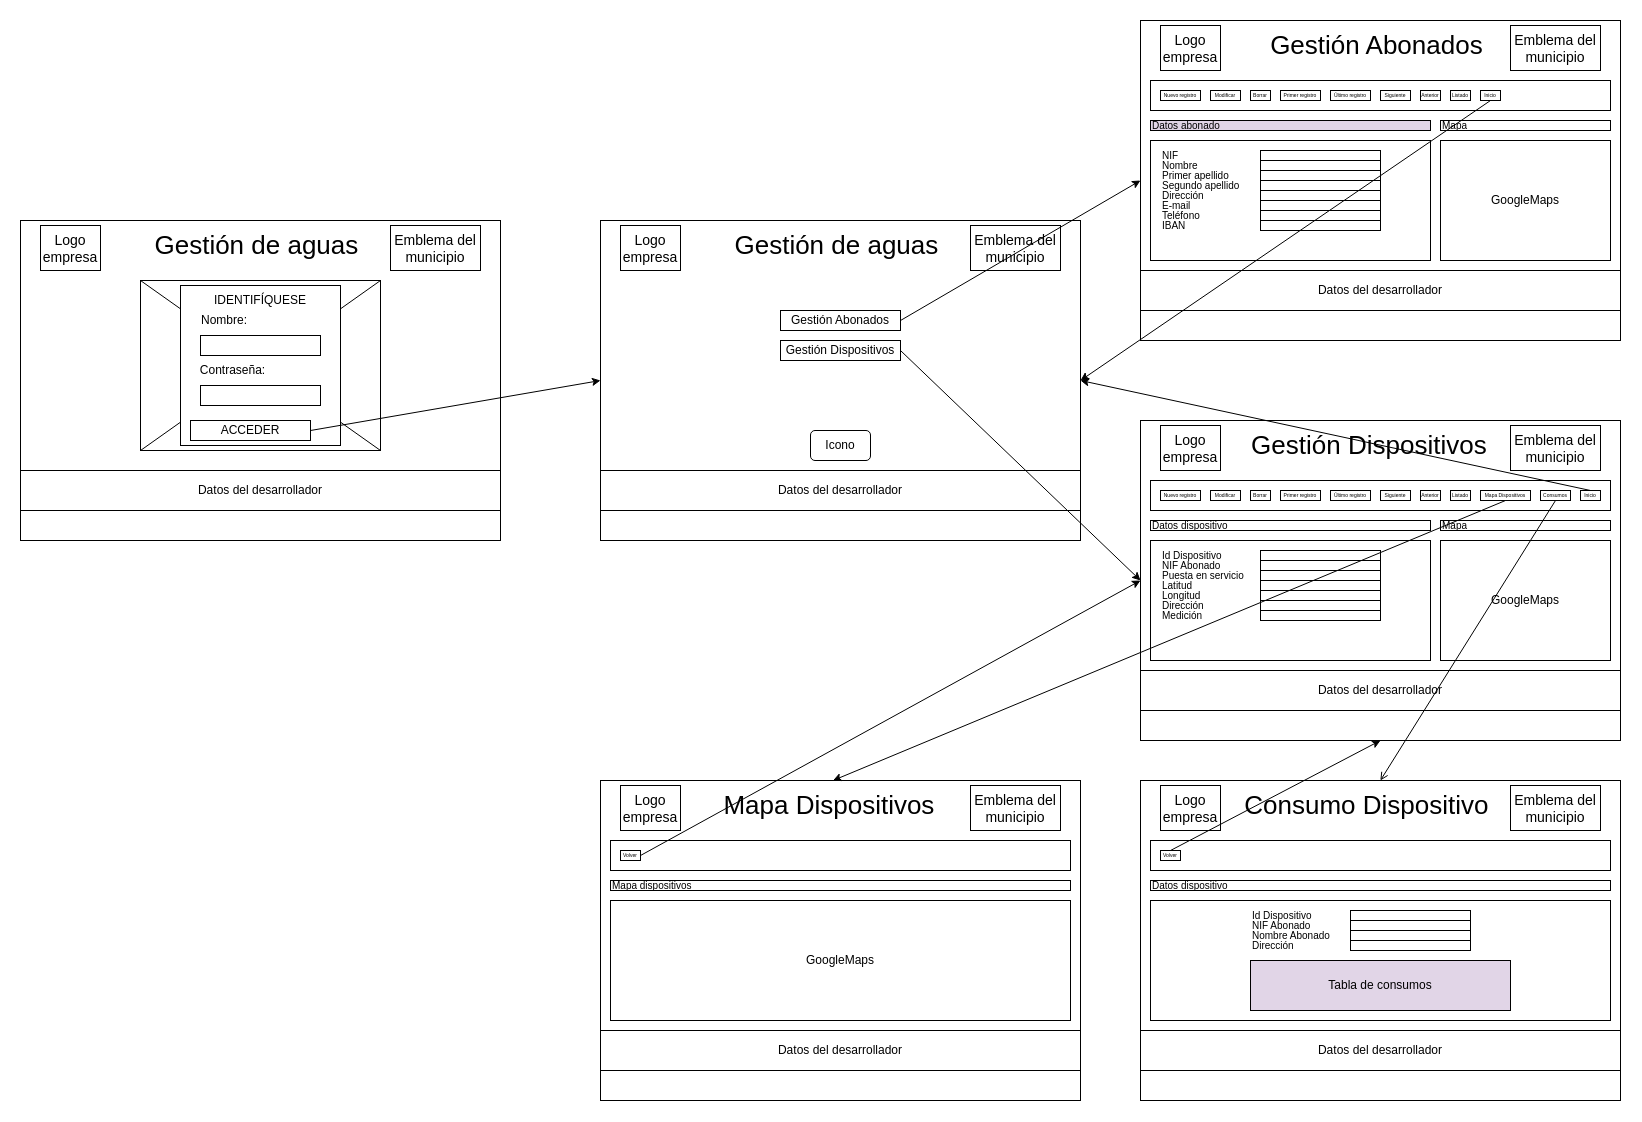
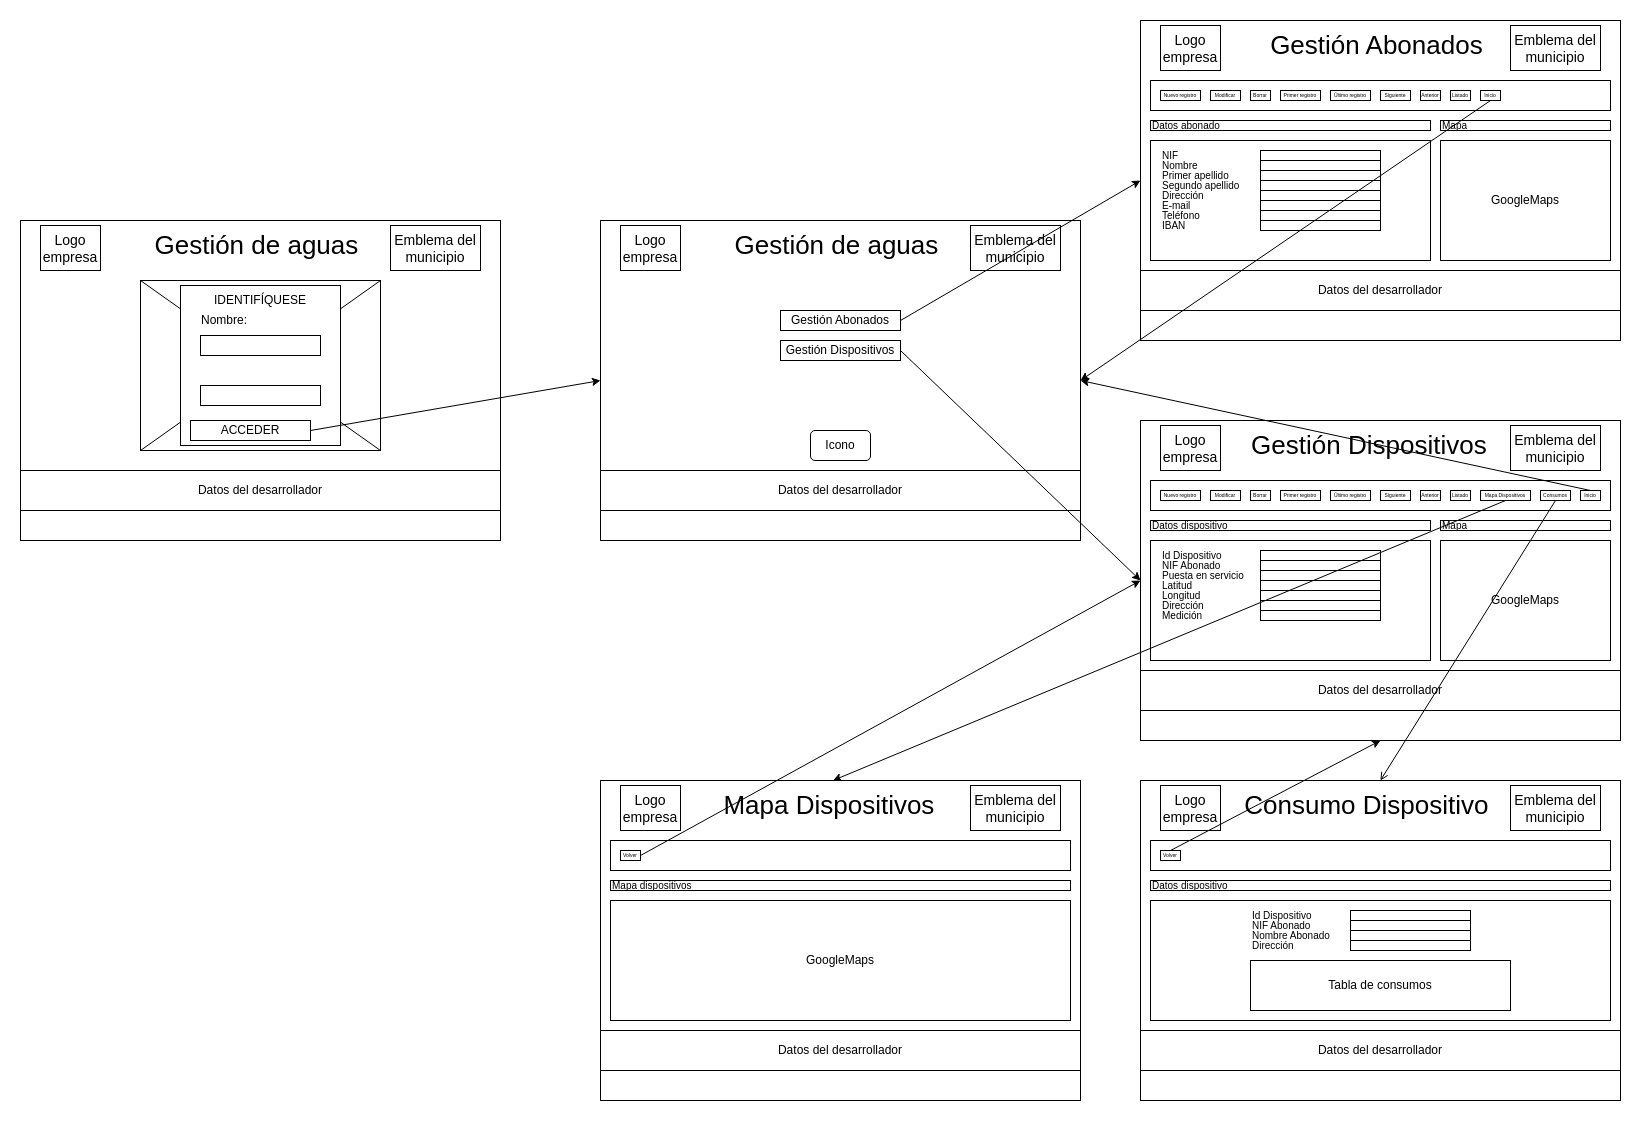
- <mxCell id="91" value="Datos abonado" style="rounded=0;whiteSpace=wrap;html=1;align=left;fontSize=10;fillColor=#e1d5e7;" vertex="1" parent="1"><mxGeometry x="1150" y="120" width="280" height="10" as="geometry" /></mxCell>
+ <mxCell id="91" value="Datos abonado" style="rounded=0;whiteSpace=wrap;html=1;align=left;fontSize=10;" vertex="1" parent="1"><mxGeometry x="1150" y="120" width="280" height="10" as="geometry" /></mxCell>
- <mxCell id="28" value="Contraseña:" style="text;html=1;strokeColor=none;fillColor=none;align=center;verticalAlign=middle;whiteSpace=wrap;rounded=0;" vertex="1" parent="1"><mxGeometry x="200" y="355" width="65" height="30" as="geometry" /></mxCell>
- <mxCell id="19" value="Tabla de consumos" style="rounded=0;whiteSpace=wrap;html=1;fillColor=#e1d5e7;" vertex="1" parent="1"><mxGeometry x="1250" y="960" width="260" height="50" as="geometry" /></mxCell>
+ <mxCell id="19" value="Tabla de consumos" style="rounded=0;whiteSpace=wrap;html=1;" vertex="1" parent="1"><mxGeometry x="1250" y="960" width="260" height="50" as="geometry" /></mxCell>
